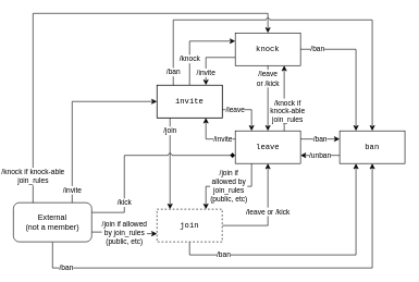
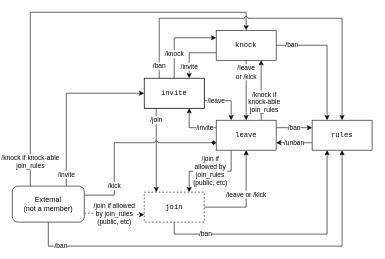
- <mxCell id="8" value="ban" style="rounded=0;whiteSpace=wrap;html=1;fontFamily=Courier New;" parent="1" vertex="1"><mxGeometry x="520" y="200" width="100" height="50" as="geometry" /></mxCell>
+ <mxCell id="8" value="rules" style="rounded=0;whiteSpace=wrap;html=1;fontFamily=Courier New;" parent="1" vertex="1"><mxGeometry x="520" y="200" width="100" height="50" as="geometry" /></mxCell>
- <mxCell id="14" value="/join if allowed&lt;br&gt;by join_rules&lt;br&gt;(public, etc)" style="edgeStyle=orthogonalEdgeStyle;rounded=0;orthogonalLoop=1;jettySize=auto;html=1;exitX=1;exitY=0.75;exitDx=0;exitDy=0;entryX=0;entryY=0.75;entryDx=0;entryDy=0;" parent="1" source="23" target="6" edge="1"><mxGeometry relative="1" as="geometry"><mxPoint x="140" y="345" as="sourcePoint" /><Array as="points"><mxPoint x="190" y="355" /><mxPoint x="190" y="358" /></Array></mxGeometry></mxCell>
+ <mxCell id="14" value="/join if allowed&lt;br&gt;by join_rules&lt;br&gt;(public, etc)" style="edgeStyle=orthogonalEdgeStyle;rounded=0;orthogonalLoop=1;jettySize=auto;html=1;exitX=1;exitY=0.75;exitDx=0;exitDy=0;entryX=0;entryY=0.75;entryDx=0;entryDy=0;dashed=1;" parent="1" source="23" target="6" edge="1"><mxGeometry relative="1" as="geometry"><mxPoint x="140" y="345" as="sourcePoint" /><Array as="points"><mxPoint x="190" y="355" /><mxPoint x="190" y="358" /></Array></mxGeometry></mxCell>
